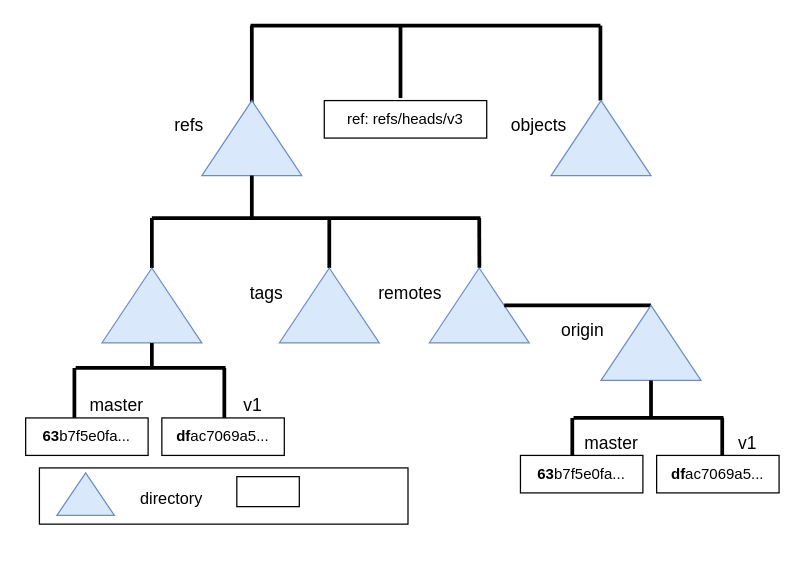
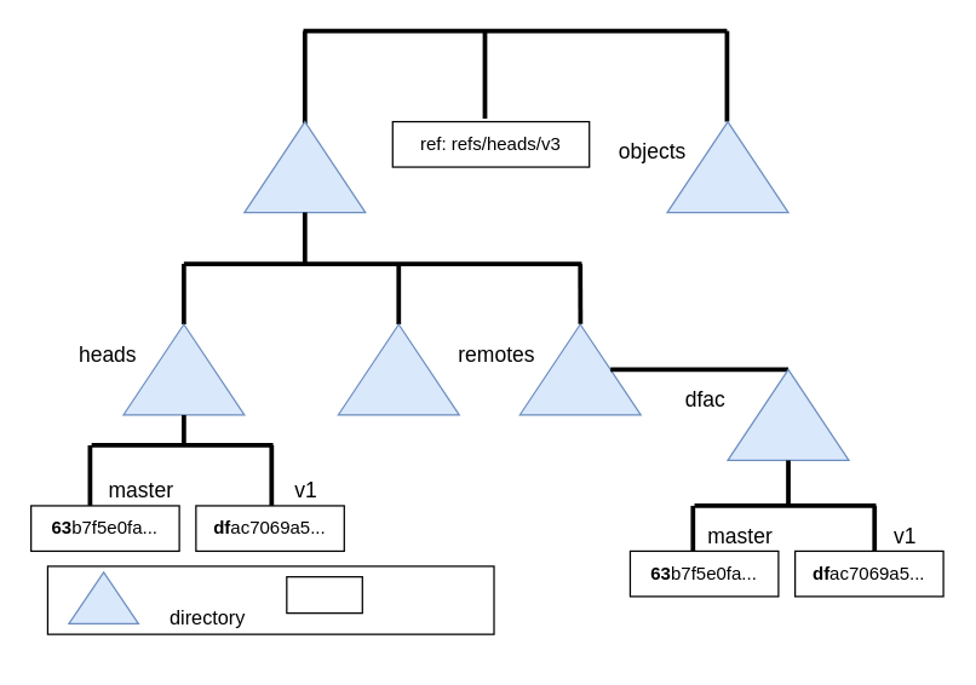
- <mxCell id="6" value="refs" style="text;html=1;strokeColor=none;fillColor=none;align=center;verticalAlign=middle;whiteSpace=wrap;rounded=0;fontSize=14;" parent="4" vertex="1"><mxGeometry y="20" width="40" height="20" as="geometry" /></mxCell>
+ <mxCell id="12" value="heads" style="text;html=1;strokeColor=none;fillColor=none;align=center;verticalAlign=middle;whiteSpace=wrap;rounded=0;fontSize=14;" parent="10" vertex="1"><mxGeometry y="20" width="40" height="20" as="geometry" /></mxCell>
- <mxCell id="31" value="tags" style="text;html=1;strokeColor=none;fillColor=none;align=center;verticalAlign=middle;whiteSpace=wrap;rounded=0;fontSize=14;" parent="29" vertex="1"><mxGeometry y="20" width="40" height="20" as="geometry" /></mxCell>
- <mxCell id="39" value="origin" style="text;html=1;strokeColor=none;fillColor=none;align=center;verticalAlign=middle;whiteSpace=wrap;rounded=0;fontSize=14;" parent="37" vertex="1"><mxGeometry x="-10" y="20" width="50" height="20" as="geometry" /></mxCell>
+ <mxCell id="39" value="dfac" style="text;html=1;strokeColor=none;fillColor=none;align=center;verticalAlign=middle;whiteSpace=wrap;rounded=0;fontSize=14;" parent="37" vertex="1"><mxGeometry x="-10" y="20" width="50" height="20" as="geometry" /></mxCell>
- <mxCell id="59" value="&lt;font style=&quot;font-size: 13px&quot;&gt;directory&lt;/font&gt;" style="text;html=1;strokeColor=none;fillColor=none;align=center;verticalAlign=middle;whiteSpace=wrap;rounded=0;fontSize=15;" parent="57" vertex="1"><mxGeometry x="55" y="14.5" width="80" height="20" as="geometry" /></mxCell>
+ <mxCell id="59" value="&lt;font style=&quot;font-size: 13px&quot;&gt;directory&lt;/font&gt;" style="text;html=1;strokeColor=none;fillColor=none;align=center;verticalAlign=middle;whiteSpace=wrap;rounded=0;fontSize=15;" parent="57" vertex="1"><mxGeometry x="55" y="24.5" width="80" height="20" as="geometry" /></mxCell>
